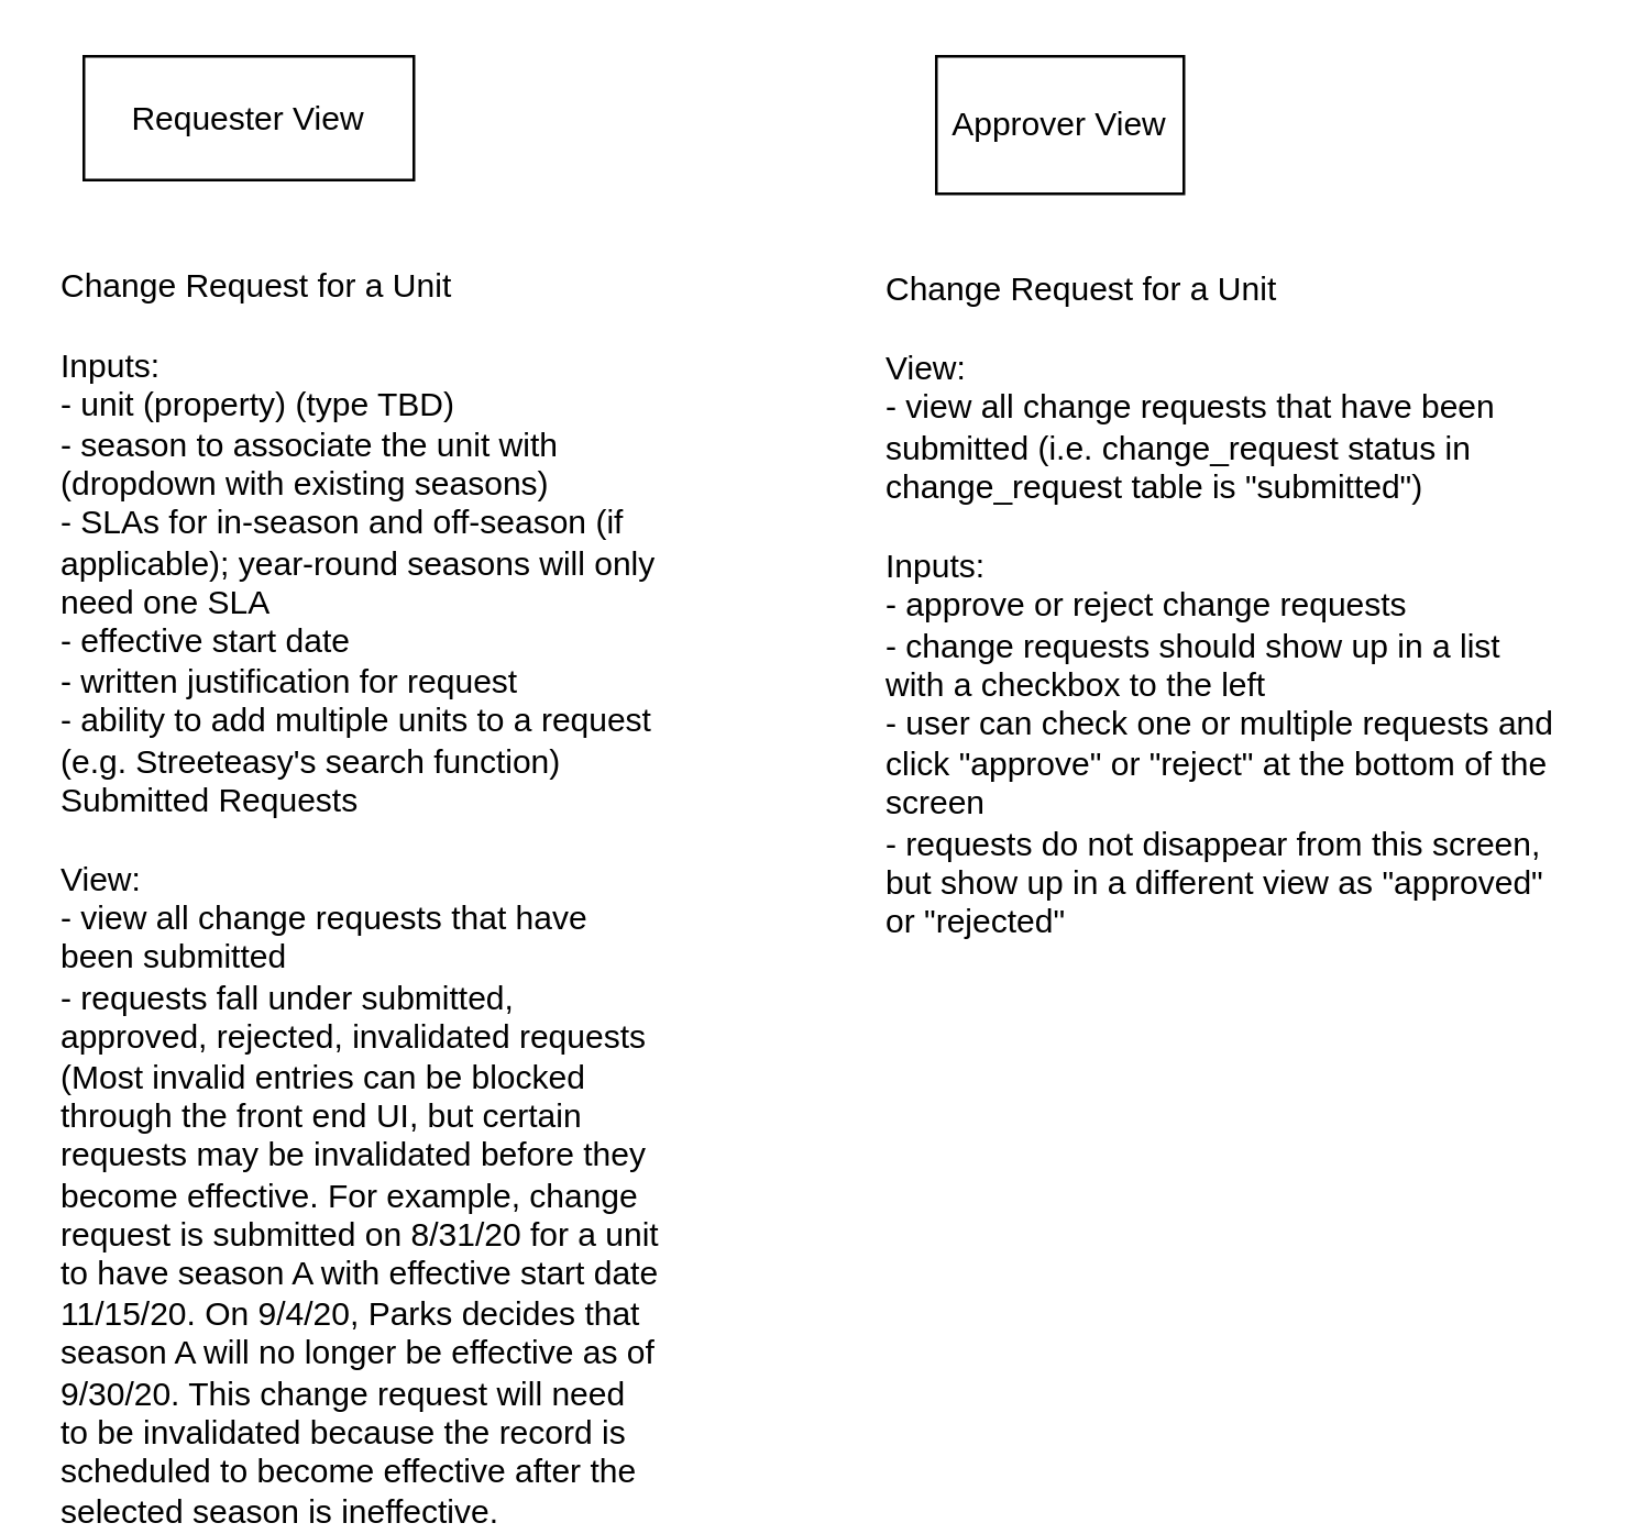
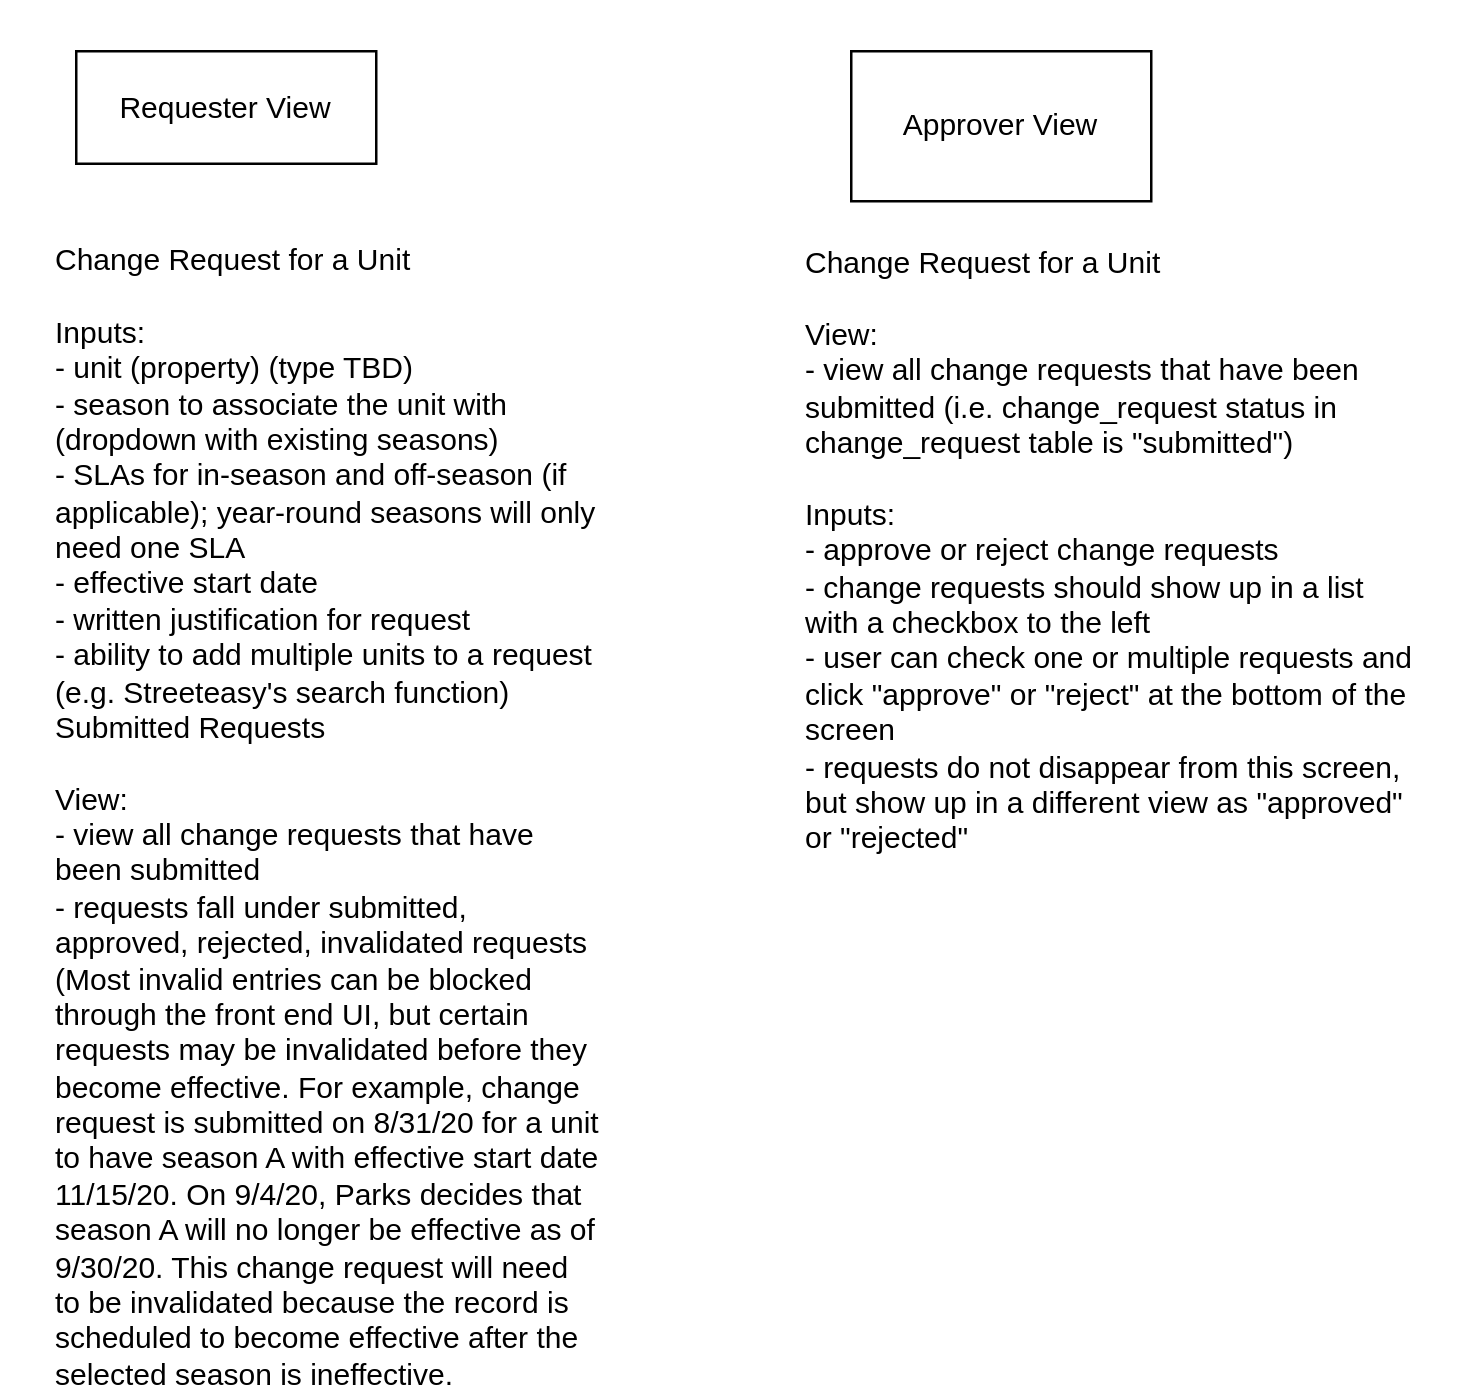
- <mxCell id="3" value="Approver View" style="rounded=0;whiteSpace=wrap;html=1;" vertex="1" parent="1"><mxGeometry x="340" y="20" width="90" height="50" as="geometry" /></mxCell>
+ <mxCell id="3" value="Approver View" style="rounded=0;whiteSpace=wrap;html=1;" vertex="1" parent="1"><mxGeometry x="340" y="20" width="120" height="60" as="geometry" /></mxCell>
